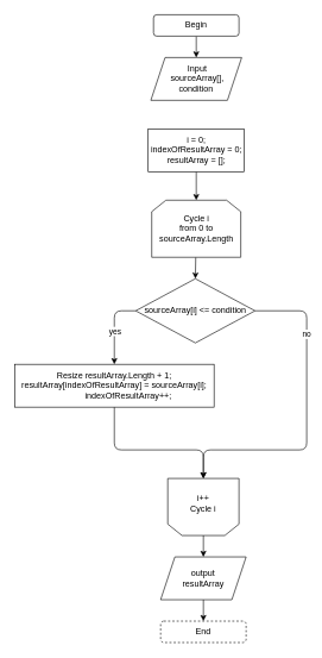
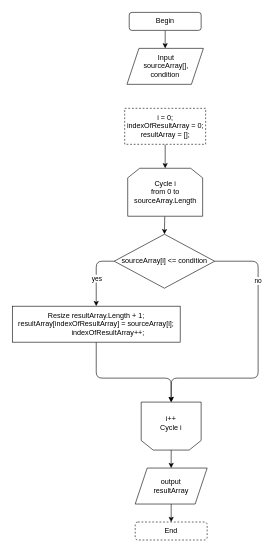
- <mxCell id="18" value="&lt;span&gt;i = 0;&lt;/span&gt;&lt;br&gt;&lt;span&gt;indexOfResultArray = 0;&lt;/span&gt;&lt;br&gt;&lt;span&gt;resultArray = [];&lt;/span&gt;" style="rounded=0;whiteSpace=wrap;html=1;" vertex="1" parent="1"><mxGeometry x="207.5" y="180" width="135" height="60" as="geometry" /></mxCell>
+ <mxCell id="18" value="&lt;span&gt;i = 0;&lt;/span&gt;&lt;br&gt;&lt;span&gt;indexOfResultArray = 0;&lt;/span&gt;&lt;br&gt;&lt;span&gt;resultArray = [];&lt;/span&gt;" style="rounded=0;whiteSpace=wrap;html=1;dashed=1;" vertex="1" parent="1"><mxGeometry x="207.5" y="180" width="135" height="60" as="geometry" /></mxCell>
